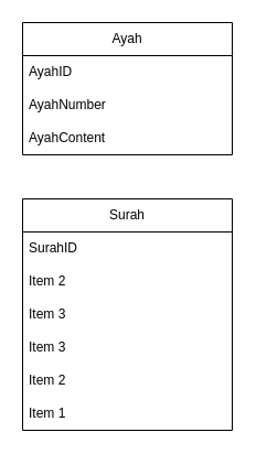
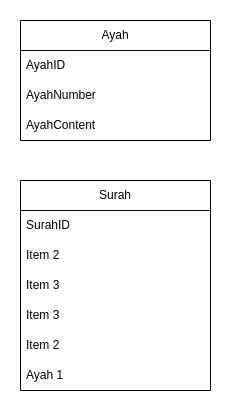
- <mxCell id="8" value="Item 1" style="text;strokeColor=none;fillColor=none;align=left;verticalAlign=middle;spacingLeft=4;spacingRight=4;overflow=hidden;points=[[0,0.5],[1,0.5]];portConstraint=eastwest;rotatable=0;whiteSpace=wrap;html=1;" vertex="1" parent="2"><mxGeometry y="180" width="190" height="30" as="geometry" /></mxCell>
+ <mxCell id="8" value="Ayah 1" style="text;strokeColor=none;fillColor=none;align=left;verticalAlign=middle;spacingLeft=4;spacingRight=4;overflow=hidden;points=[[0,0.5],[1,0.5]];portConstraint=eastwest;rotatable=0;whiteSpace=wrap;html=1;" vertex="1" parent="2"><mxGeometry y="180" width="190" height="30" as="geometry" /></mxCell>
